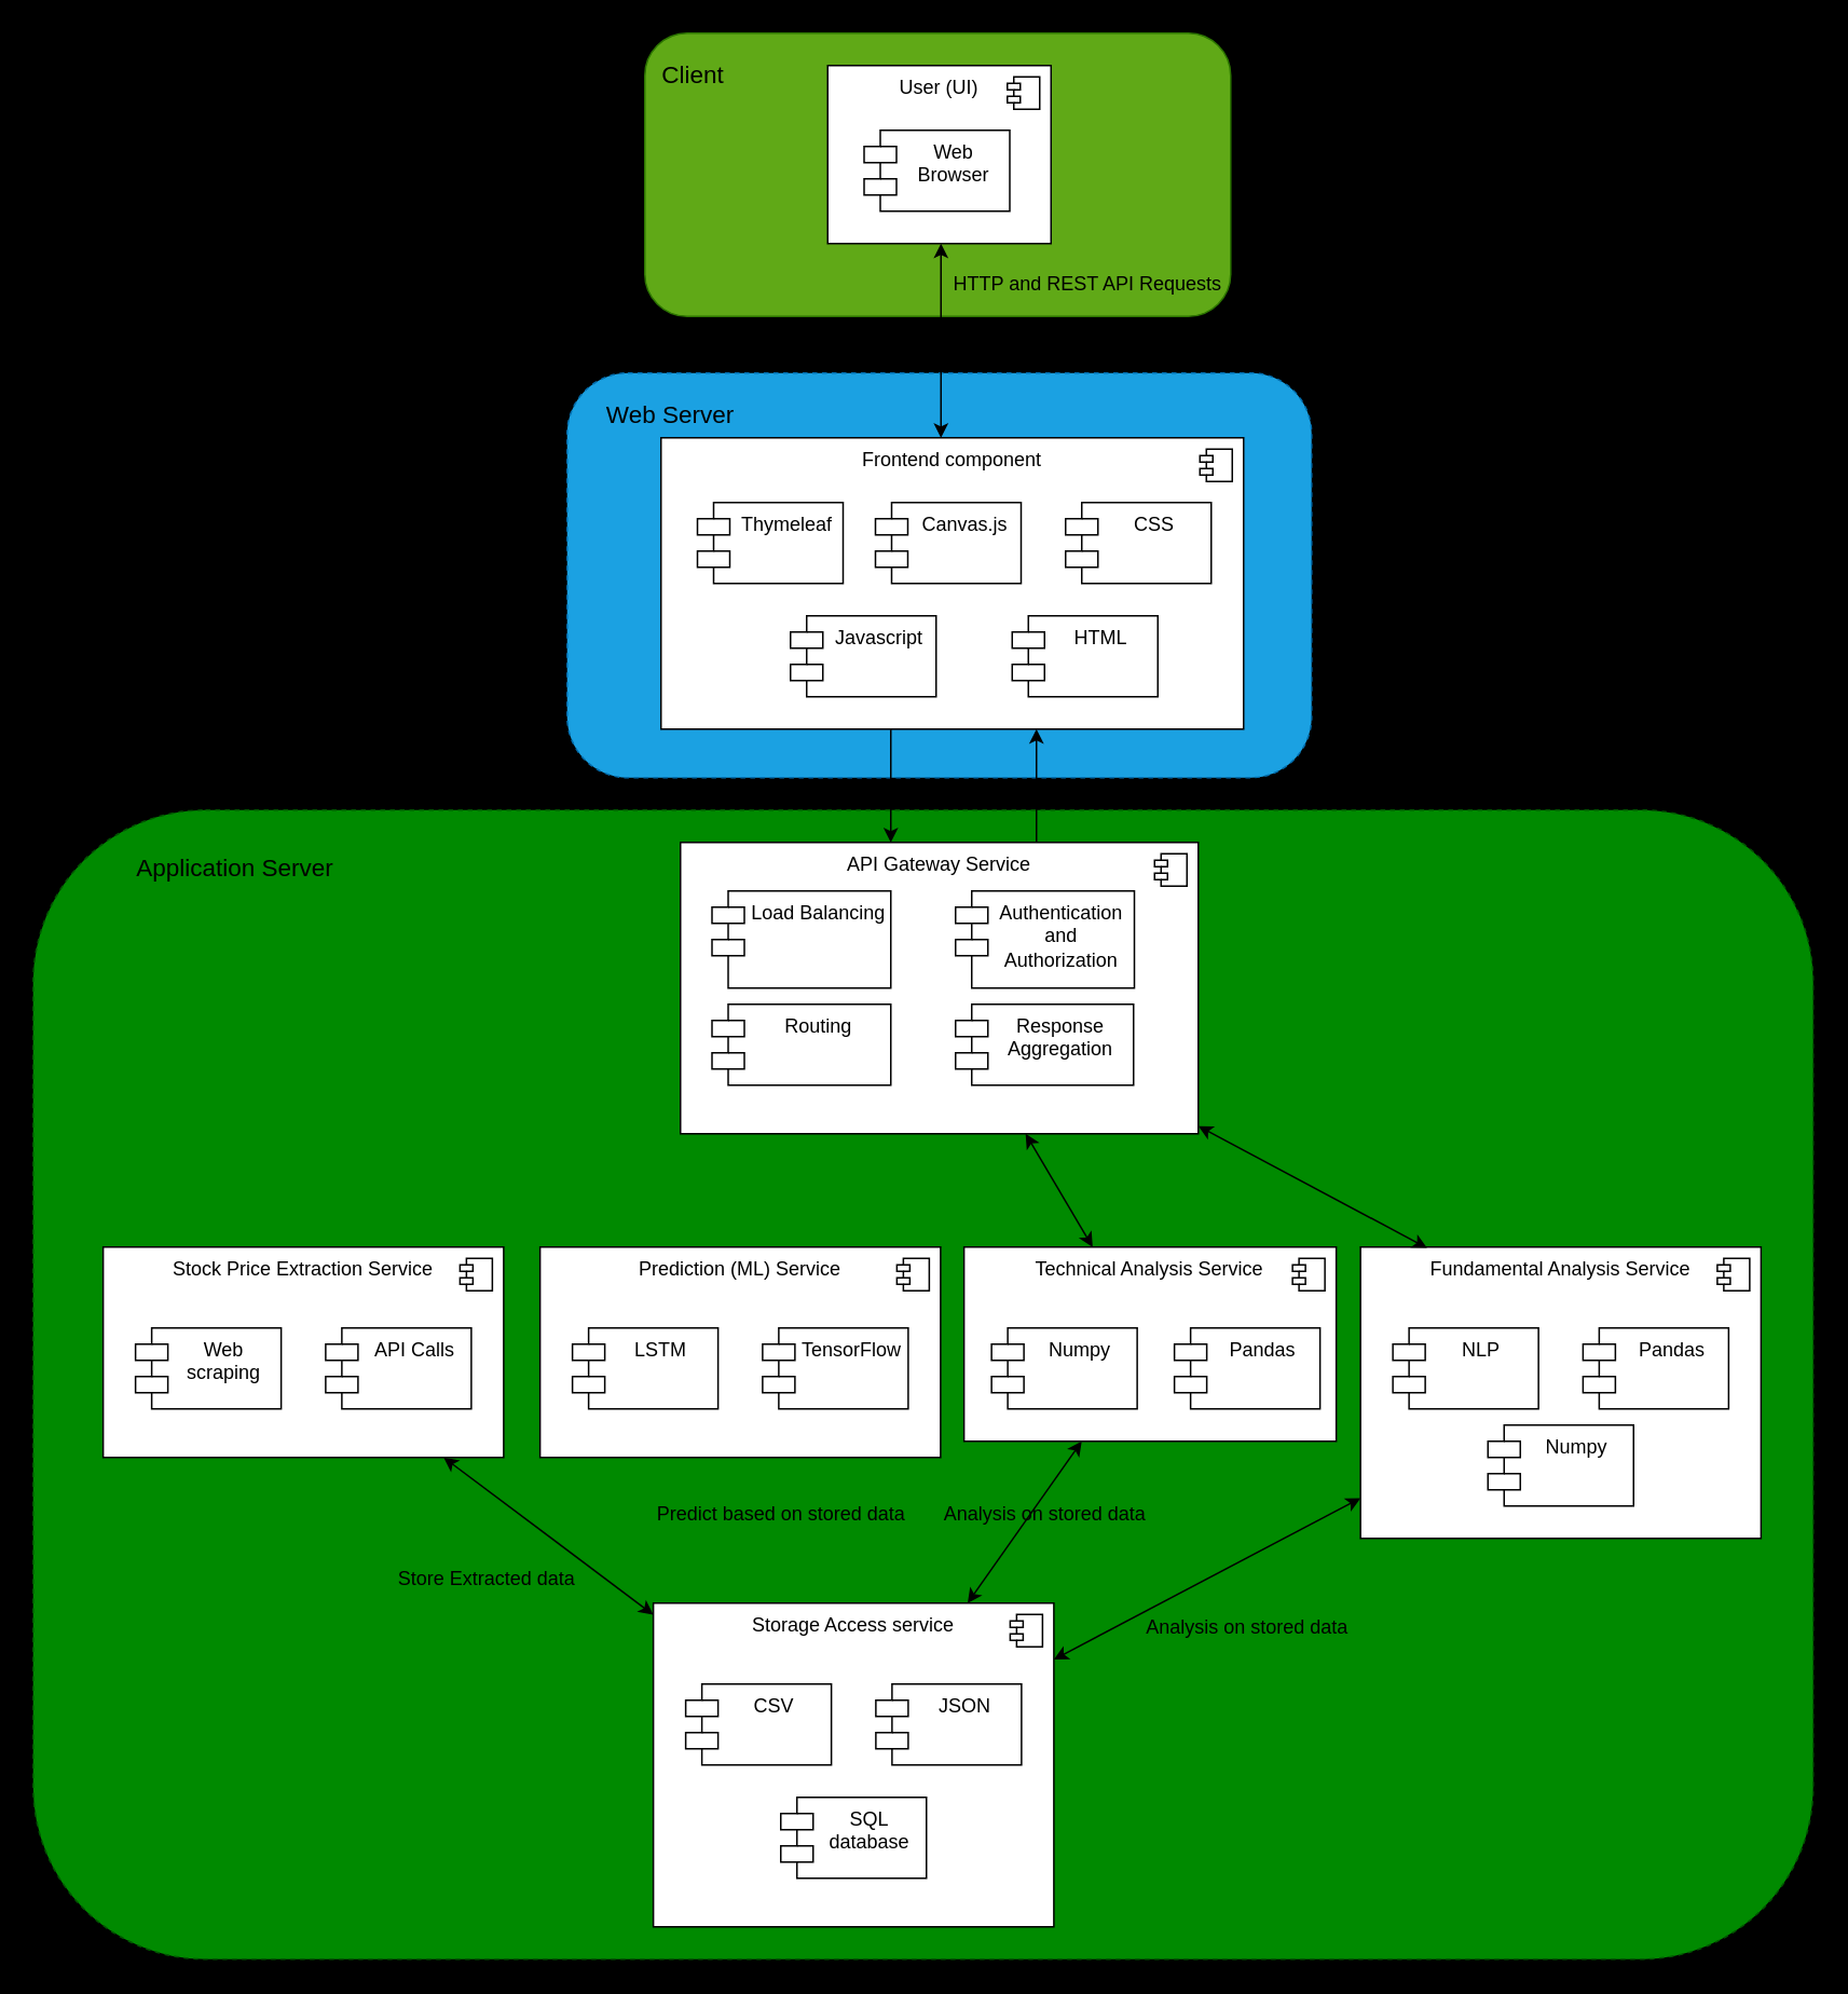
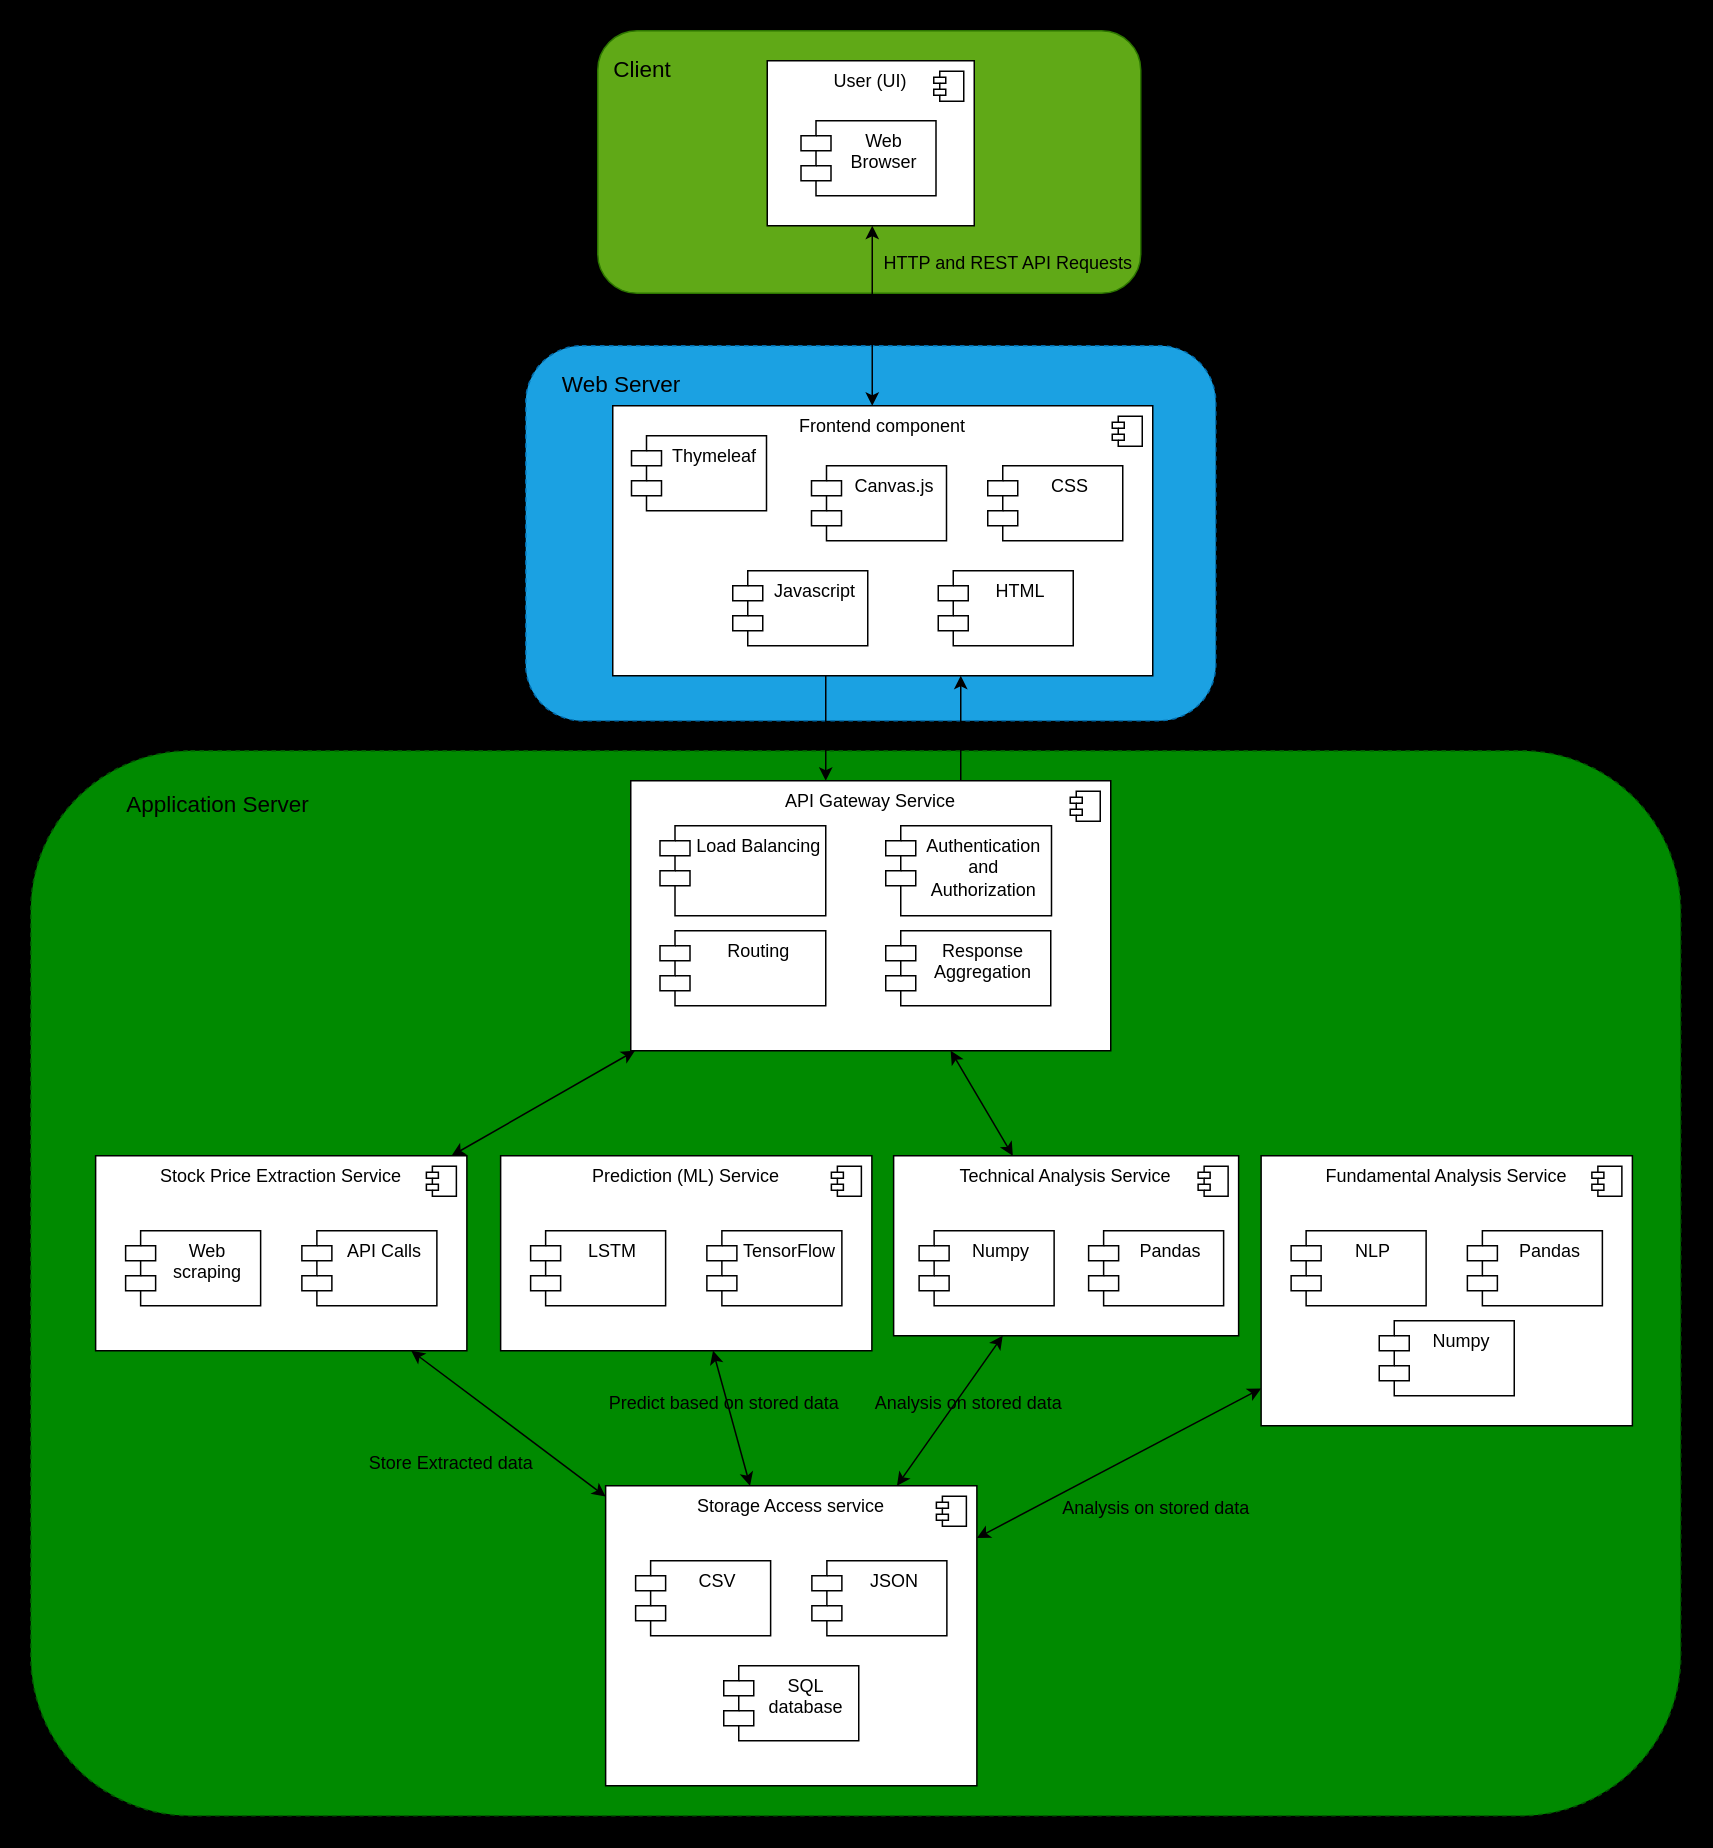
- <mxCell id="10" value="Thymeleaf" style="shape=module;align=left;spacingLeft=20;align=center;verticalAlign=top;whiteSpace=wrap;html=1;" vertex="1" parent="1"><mxGeometry x="430.5" y="310" width="90" height="50" as="geometry" /></mxCell>
+ <mxCell id="10" value="Thymeleaf" style="shape=module;align=left;spacingLeft=20;align=center;verticalAlign=top;whiteSpace=wrap;html=1;" vertex="1" parent="1"><mxGeometry x="420.5" y="290" width="90" height="50" as="geometry" /></mxCell>
- <mxCell id="46" style="rounded=0;orthogonalLoop=1;jettySize=auto;html=1;entryX=0.166;entryY=0.003;entryDx=0;entryDy=0;entryPerimeter=0;startArrow=classic;startFill=1;" edge="1" parent="1" source="48" target="24"><mxGeometry relative="1" as="geometry" /></mxCell>
+ <mxCell id="44" style="rounded=0;orthogonalLoop=1;jettySize=auto;html=1;startArrow=classic;startFill=1;" edge="1" parent="1" source="48" target="35"><mxGeometry relative="1" as="geometry" /></mxCell>
+ <mxCell id="18" style="rounded=0;orthogonalLoop=1;jettySize=auto;html=1;startArrow=classic;startFill=1;" edge="1" parent="1" source="19" target="39"><mxGeometry relative="1" as="geometry" /></mxCell>
